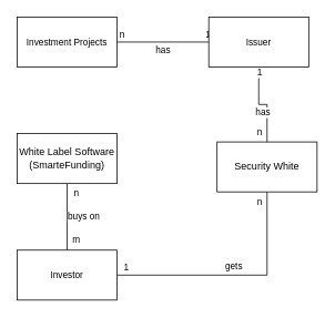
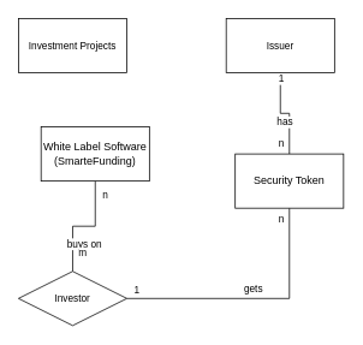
- <mxCell id="5" value="has" style="edgeStyle=orthogonalEdgeStyle;rounded=0;orthogonalLoop=1;jettySize=auto;html=1;strokeColor=default;align=center;verticalAlign=middle;fontFamily=Helvetica;fontSize=11;fontColor=default;labelBackgroundColor=default;endArrow=none;endFill=0;" edge="1" parent="1" source="8" target="18"><mxGeometry y="10" relative="1" as="geometry"><mxPoint as="offset" /></mxGeometry></mxCell>
- <mxCell id="6" value="1" style="edgeLabel;html=1;align=center;verticalAlign=middle;resizable=0;points=[];fontFamily=Helvetica;fontSize=11;fontColor=default;labelBackgroundColor=default;" vertex="1" connectable="0" parent="5"><mxGeometry x="0.588" y="1" relative="1" as="geometry"><mxPoint x="85" y="-11" as="offset" /></mxGeometry></mxCell>
- <mxCell id="7" value="n" style="edgeLabel;html=1;align=center;verticalAlign=middle;resizable=0;points=[];fontFamily=Helvetica;fontSize=11;fontColor=default;labelBackgroundColor=default;" vertex="1" connectable="0" parent="5"><mxGeometry x="-0.021" y="-2" relative="1" as="geometry"><mxPoint x="-51" y="-8" as="offset" /></mxGeometry></mxCell>
- <mxCell id="16" value="White Label Software&lt;div&gt;(SmarteFunding)&lt;/div&gt;" style="html=1;whiteSpace=wrap;" vertex="1" parent="1"><mxGeometry x="20" y="160" width="120" height="60" as="geometry" /></mxCell>
+ <mxCell id="16" value="White Label Software&lt;div&gt;(SmarteFunding)&lt;/div&gt;" style="html=1;whiteSpace=wrap;" vertex="1" parent="1"><mxGeometry x="45" y="140" width="120" height="60" as="geometry" /></mxCell>
- <mxCell id="17" value="Security White" style="html=1;whiteSpace=wrap;" vertex="1" parent="1"><mxGeometry x="260" y="170" width="120" height="60" as="geometry" /></mxCell>
+ <mxCell id="17" value="Security Token" style="html=1;whiteSpace=wrap;" vertex="1" parent="1"><mxGeometry x="260" y="170" width="120" height="60" as="geometry" /></mxCell>
- <mxCell id="15" value="Investor" style="html=1;whiteSpace=wrap;fontFamily=Helvetica;fontSize=11;fontColor=default;labelBackgroundColor=default;" vertex="1" parent="1"><mxGeometry x="20" y="300" width="120" height="60" as="geometry" /></mxCell>
+ <mxCell id="15" value="Investor" style="rhombus;html=1;whiteSpace=wrap;fontFamily=Helvetica;fontSize=11;fontColor=default;labelBackgroundColor=default;" vertex="1" parent="1"><mxGeometry x="20" y="300" width="120" height="60" as="geometry" /></mxCell>
